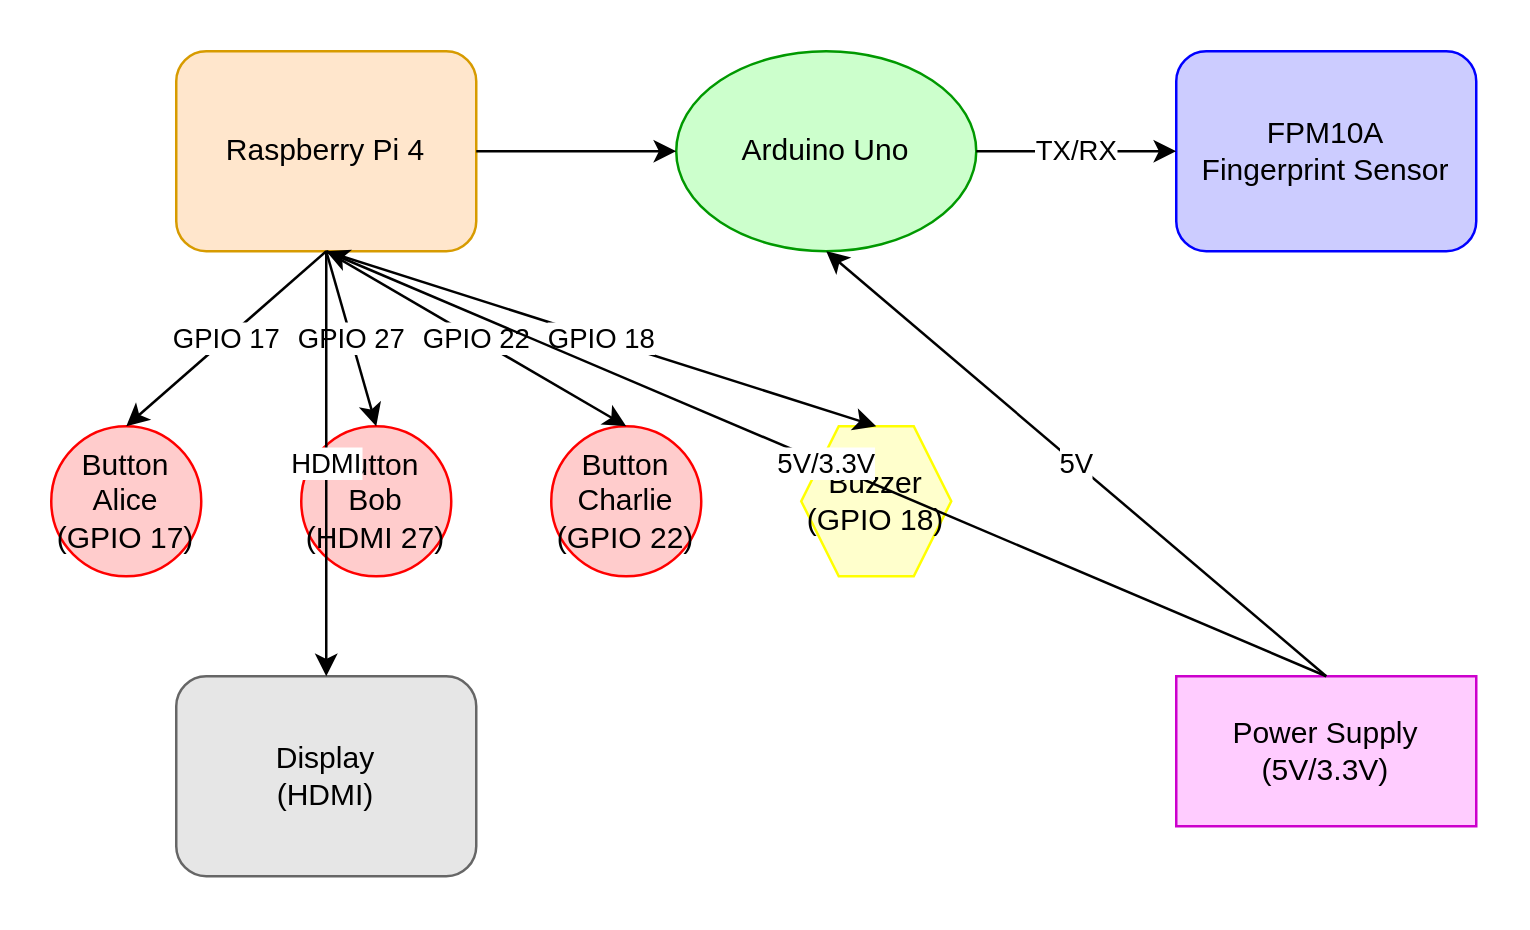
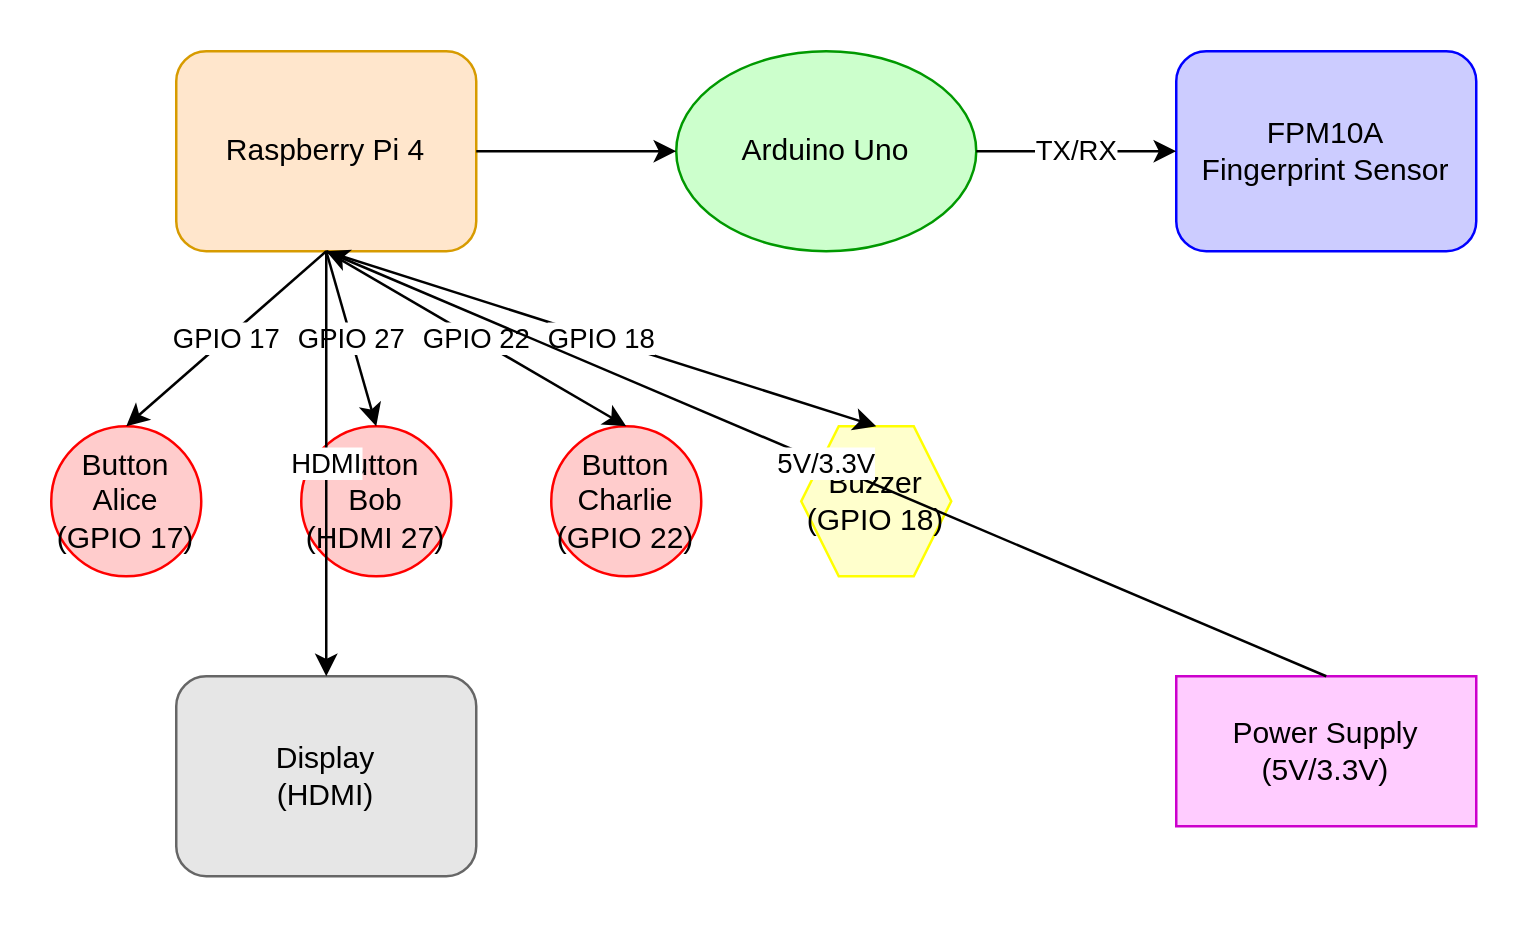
- <mxCell id="19" value="5V" style="endArrow=classic;html=1;exitX=0.5;exitY=0;entryX=0.5;entryY=1;" parent="1" source="10" target="3" edge="1"><mxGeometry width="50" height="50" relative="1" as="geometry" /></mxCell>
